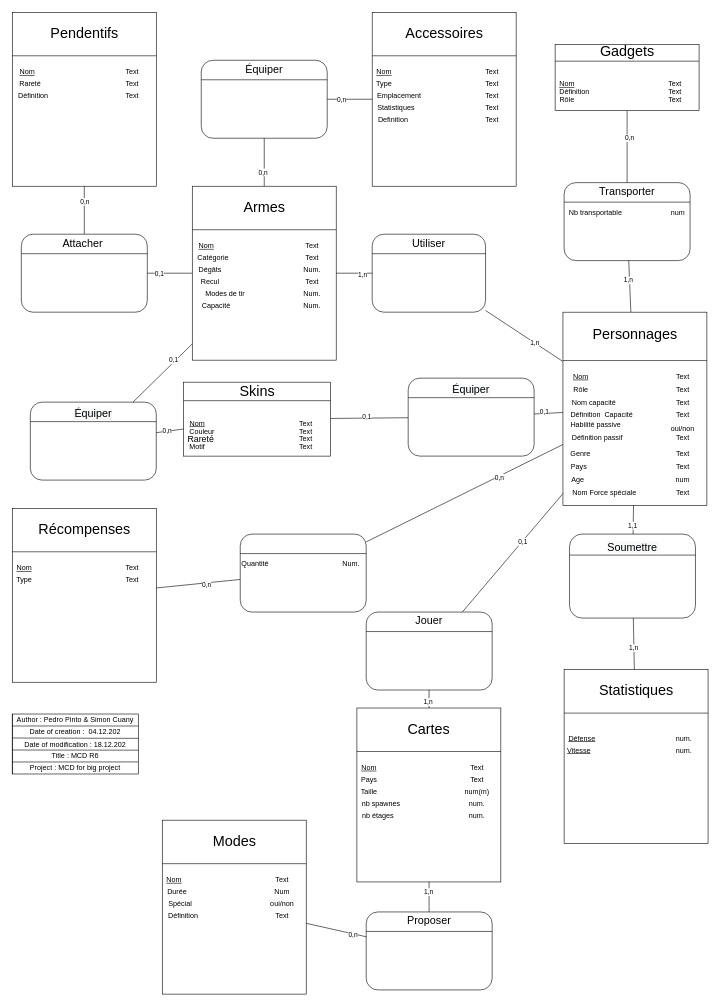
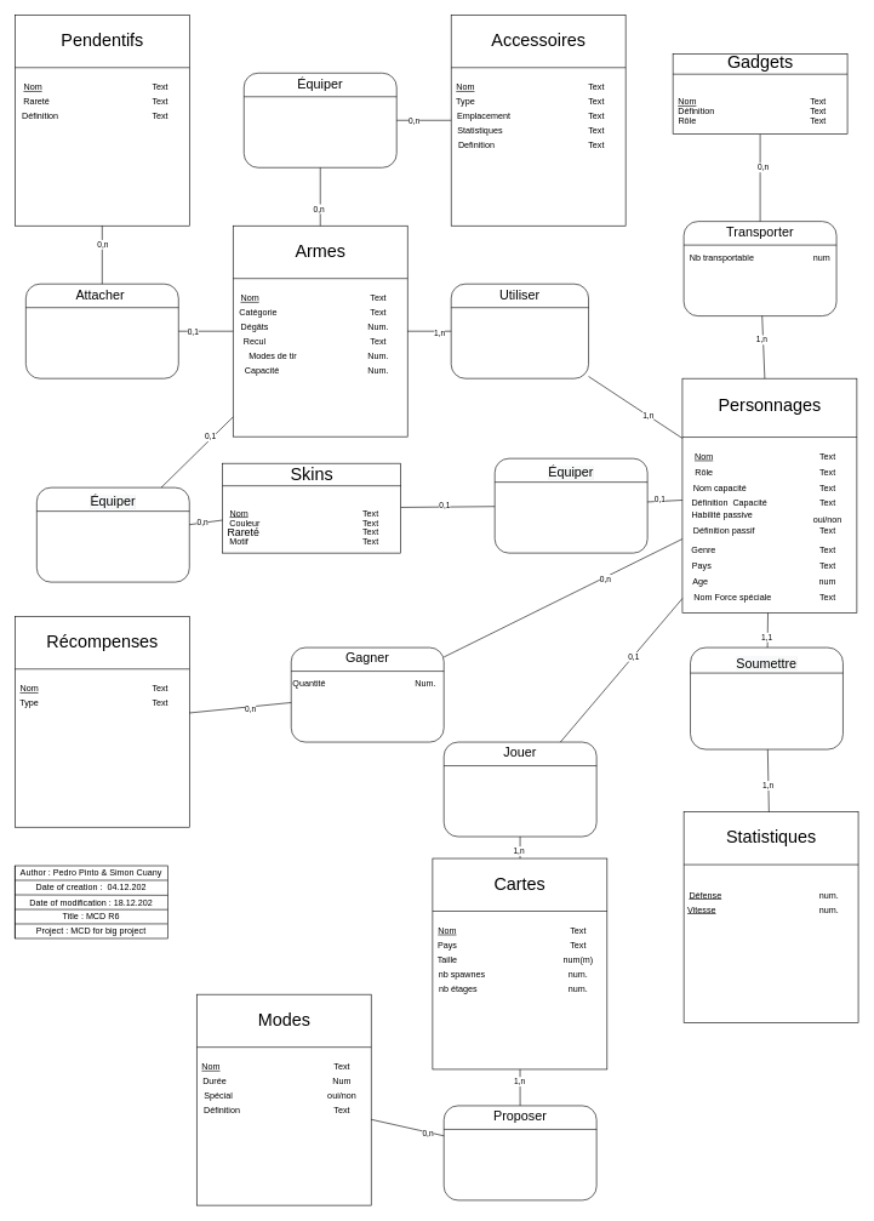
+ <mxCell id="139" value="&lt;font style=&quot;font-size: 18px&quot;&gt;Gagner&lt;/font&gt;" style="text;html=1;strokeColor=none;fillColor=none;align=center;verticalAlign=middle;whiteSpace=wrap;rounded=0;" vertex="1" parent="136"><mxGeometry x="60" width="90" height="30" as="geometry" /></mxCell>
